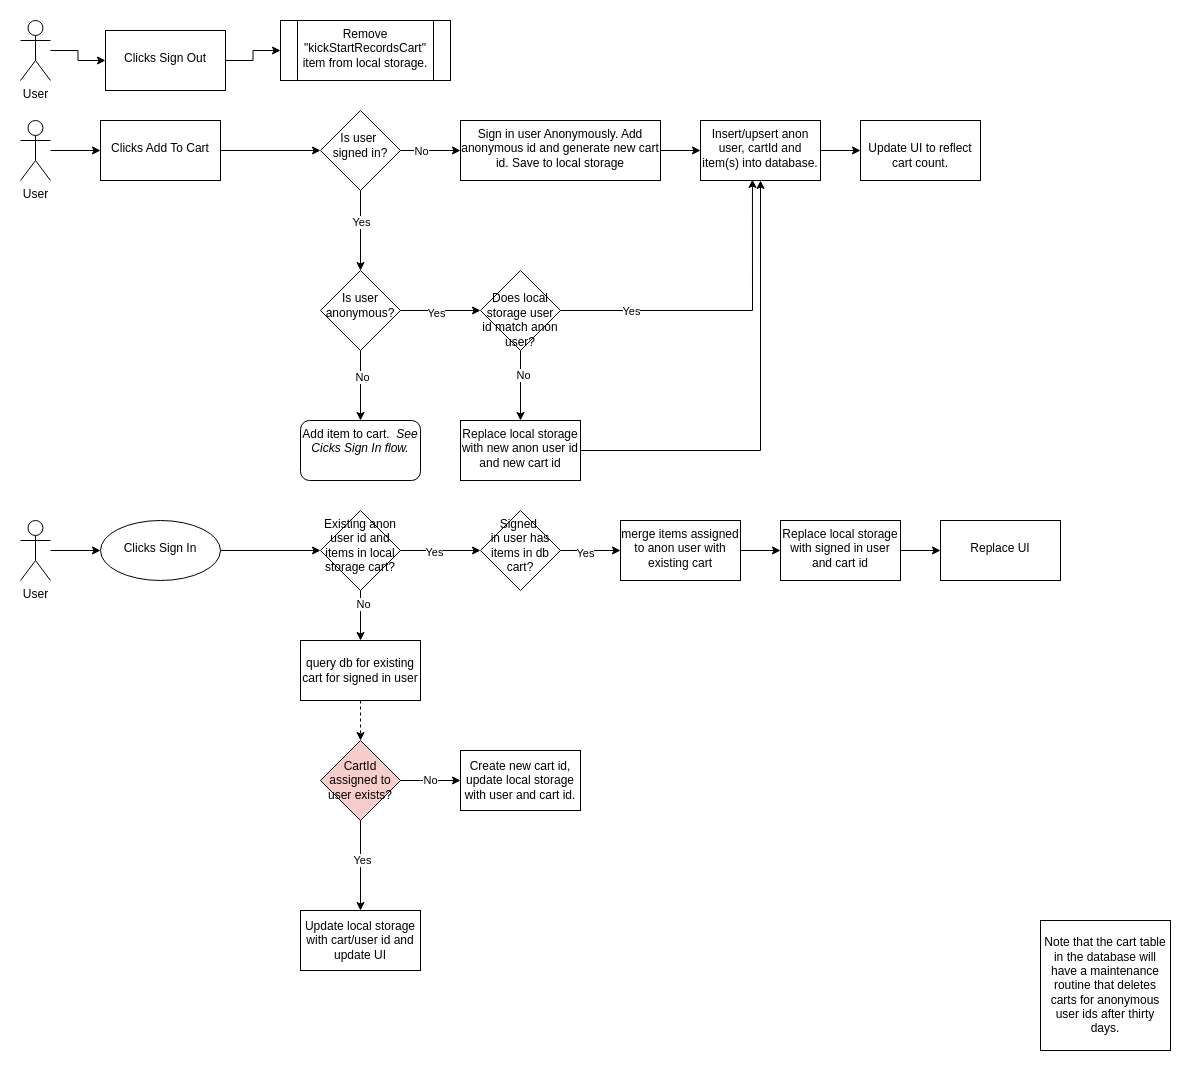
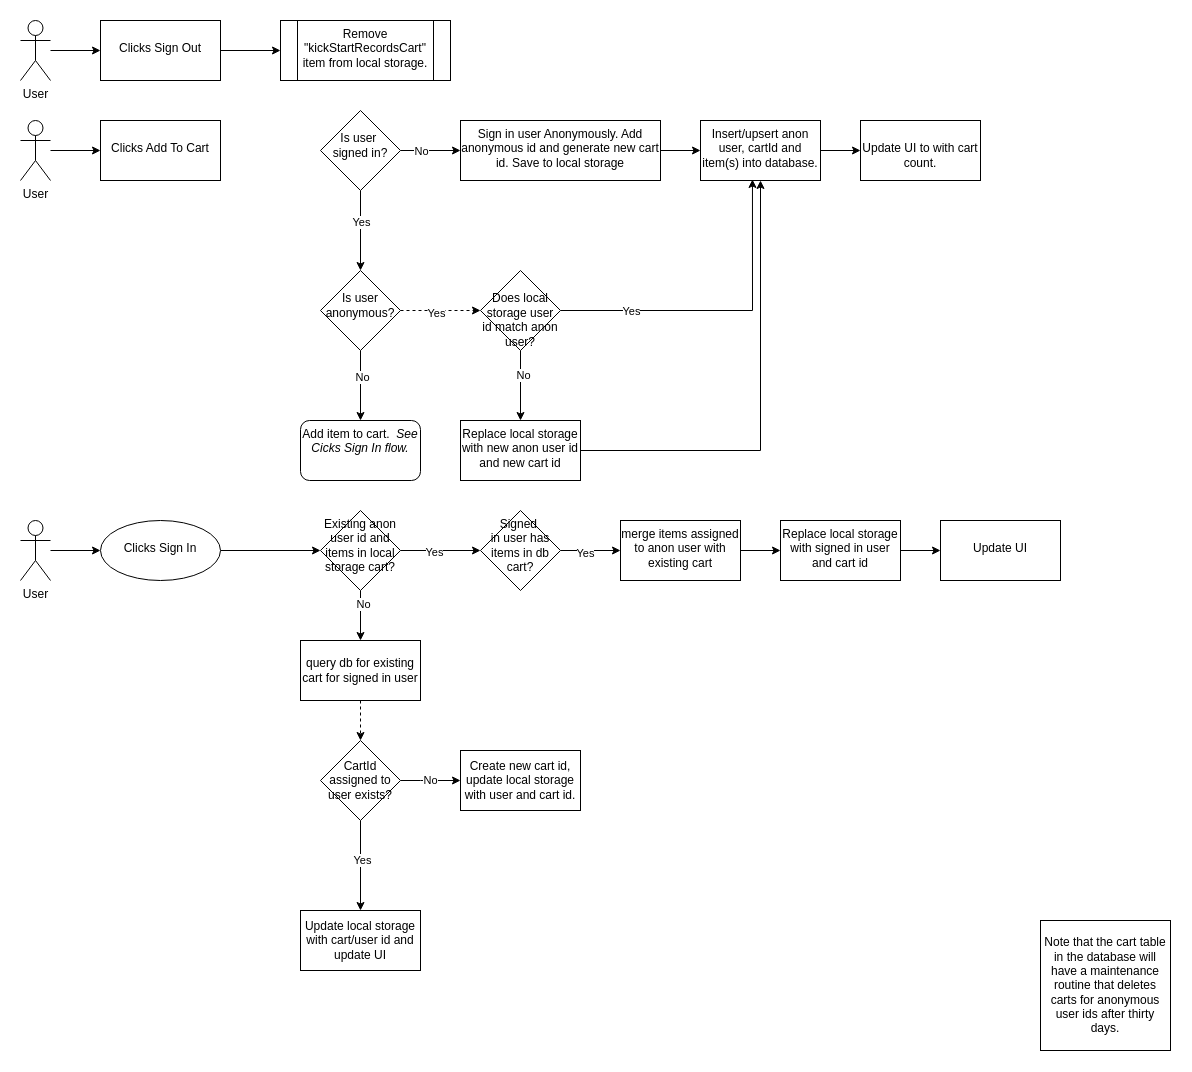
- <mxCell id="5" value="&lt;div&gt;&lt;br&gt;&lt;/div&gt;&lt;div&gt;Clicks Sign Out&lt;/div&gt;" style="whiteSpace=wrap;html=1;verticalAlign=top;" parent="1" vertex="1"><mxGeometry x="105" y="30" width="120" height="60" as="geometry" /></mxCell>
+ <mxCell id="5" value="&lt;div&gt;&lt;br&gt;&lt;/div&gt;&lt;div&gt;Clicks Sign Out&lt;/div&gt;" style="whiteSpace=wrap;html=1;verticalAlign=top;" parent="1" vertex="1"><mxGeometry x="100" y="20" width="120" height="60" as="geometry" /></mxCell>
- <mxCell id="25" value="&lt;div&gt;&lt;br&gt;&lt;/div&gt;Update UI to reflect cart count." style="whiteSpace=wrap;html=1;verticalAlign=top;" parent="1" vertex="1"><mxGeometry x="860" y="120" width="120" height="60" as="geometry" /></mxCell>
+ <mxCell id="25" value="&lt;div&gt;&lt;br&gt;&lt;/div&gt;Update UI to with cart count." style="whiteSpace=wrap;html=1;verticalAlign=top;" parent="1" vertex="1"><mxGeometry x="860" y="120" width="120" height="60" as="geometry" /></mxCell>
- <mxCell id="9" value="" style="edgeStyle=orthogonalEdgeStyle;rounded=0;orthogonalLoop=1;jettySize=auto;html=1;" parent="1" source="10" target="15" edge="1"><mxGeometry relative="1" as="geometry" /></mxCell>
- <mxCell id="18" value="" style="edgeStyle=orthogonalEdgeStyle;rounded=0;orthogonalLoop=1;jettySize=auto;html=1;" parent="1" source="22" target="30" edge="1"><mxGeometry relative="1" as="geometry" /></mxCell>
+ <mxCell id="18" value="" style="edgeStyle=orthogonalEdgeStyle;rounded=0;orthogonalLoop=1;jettySize=auto;html=1;dashed=1;" parent="1" source="22" target="30" edge="1"><mxGeometry relative="1" as="geometry" /></mxCell>
- <mxCell id="51" value="&lt;div&gt;&lt;br&gt;&lt;/div&gt;&lt;div&gt;Replace UI&lt;/div&gt;" style="whiteSpace=wrap;html=1;verticalAlign=top;" vertex="1" parent="1"><mxGeometry x="940" y="520" width="120" height="60" as="geometry" /></mxCell>
+ <mxCell id="51" value="&lt;div&gt;&lt;br&gt;&lt;/div&gt;&lt;div&gt;Update UI&lt;/div&gt;" style="whiteSpace=wrap;html=1;verticalAlign=top;" vertex="1" parent="1"><mxGeometry x="940" y="520" width="120" height="60" as="geometry" /></mxCell>
- <mxCell id="57" value="CartId assigned to user exists?" style="rhombus;whiteSpace=wrap;html=1;fillColor=#f8cecc;" vertex="1" parent="1"><mxGeometry x="320" y="740" width="80" height="80" as="geometry" /></mxCell>
+ <mxCell id="57" value="CartId assigned to user exists?" style="rhombus;whiteSpace=wrap;html=1;" vertex="1" parent="1"><mxGeometry x="320" y="740" width="80" height="80" as="geometry" /></mxCell>
